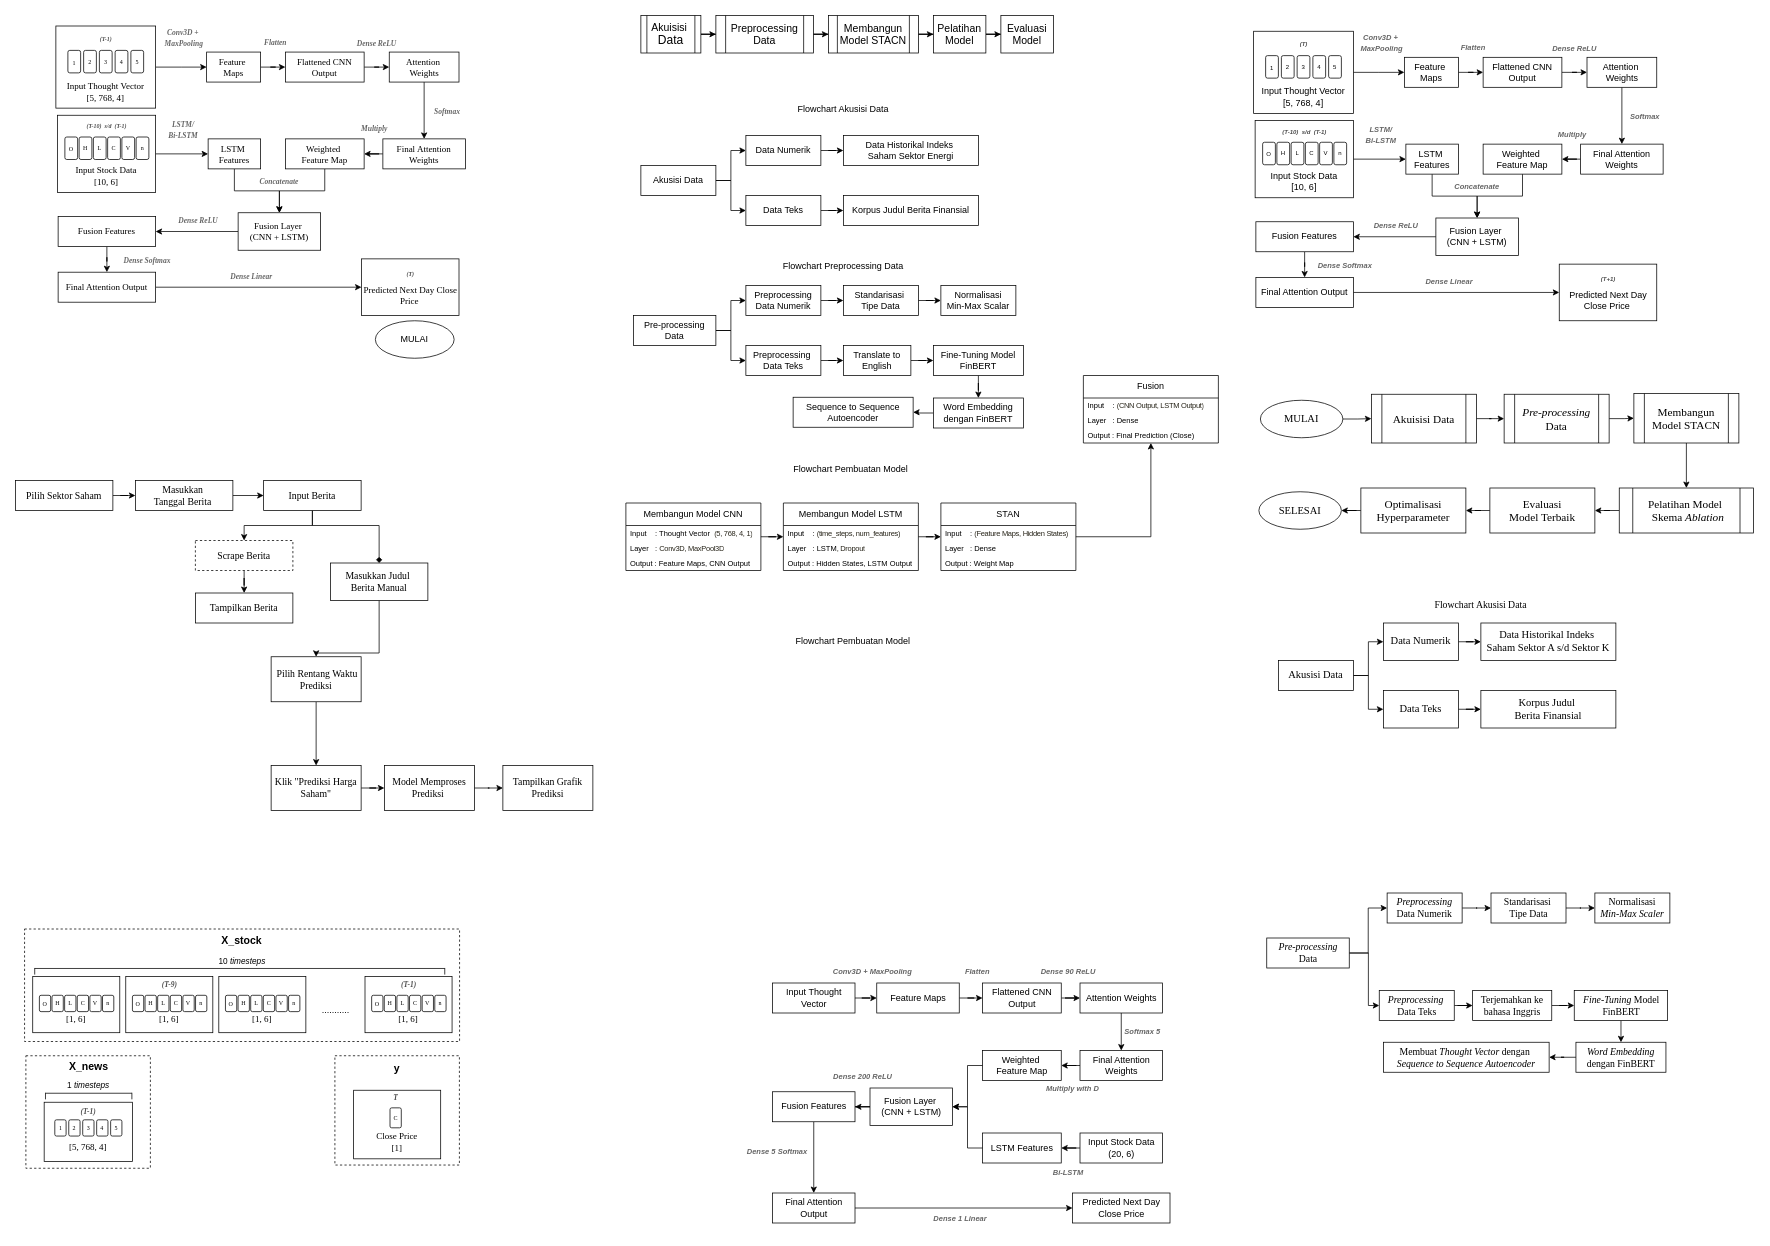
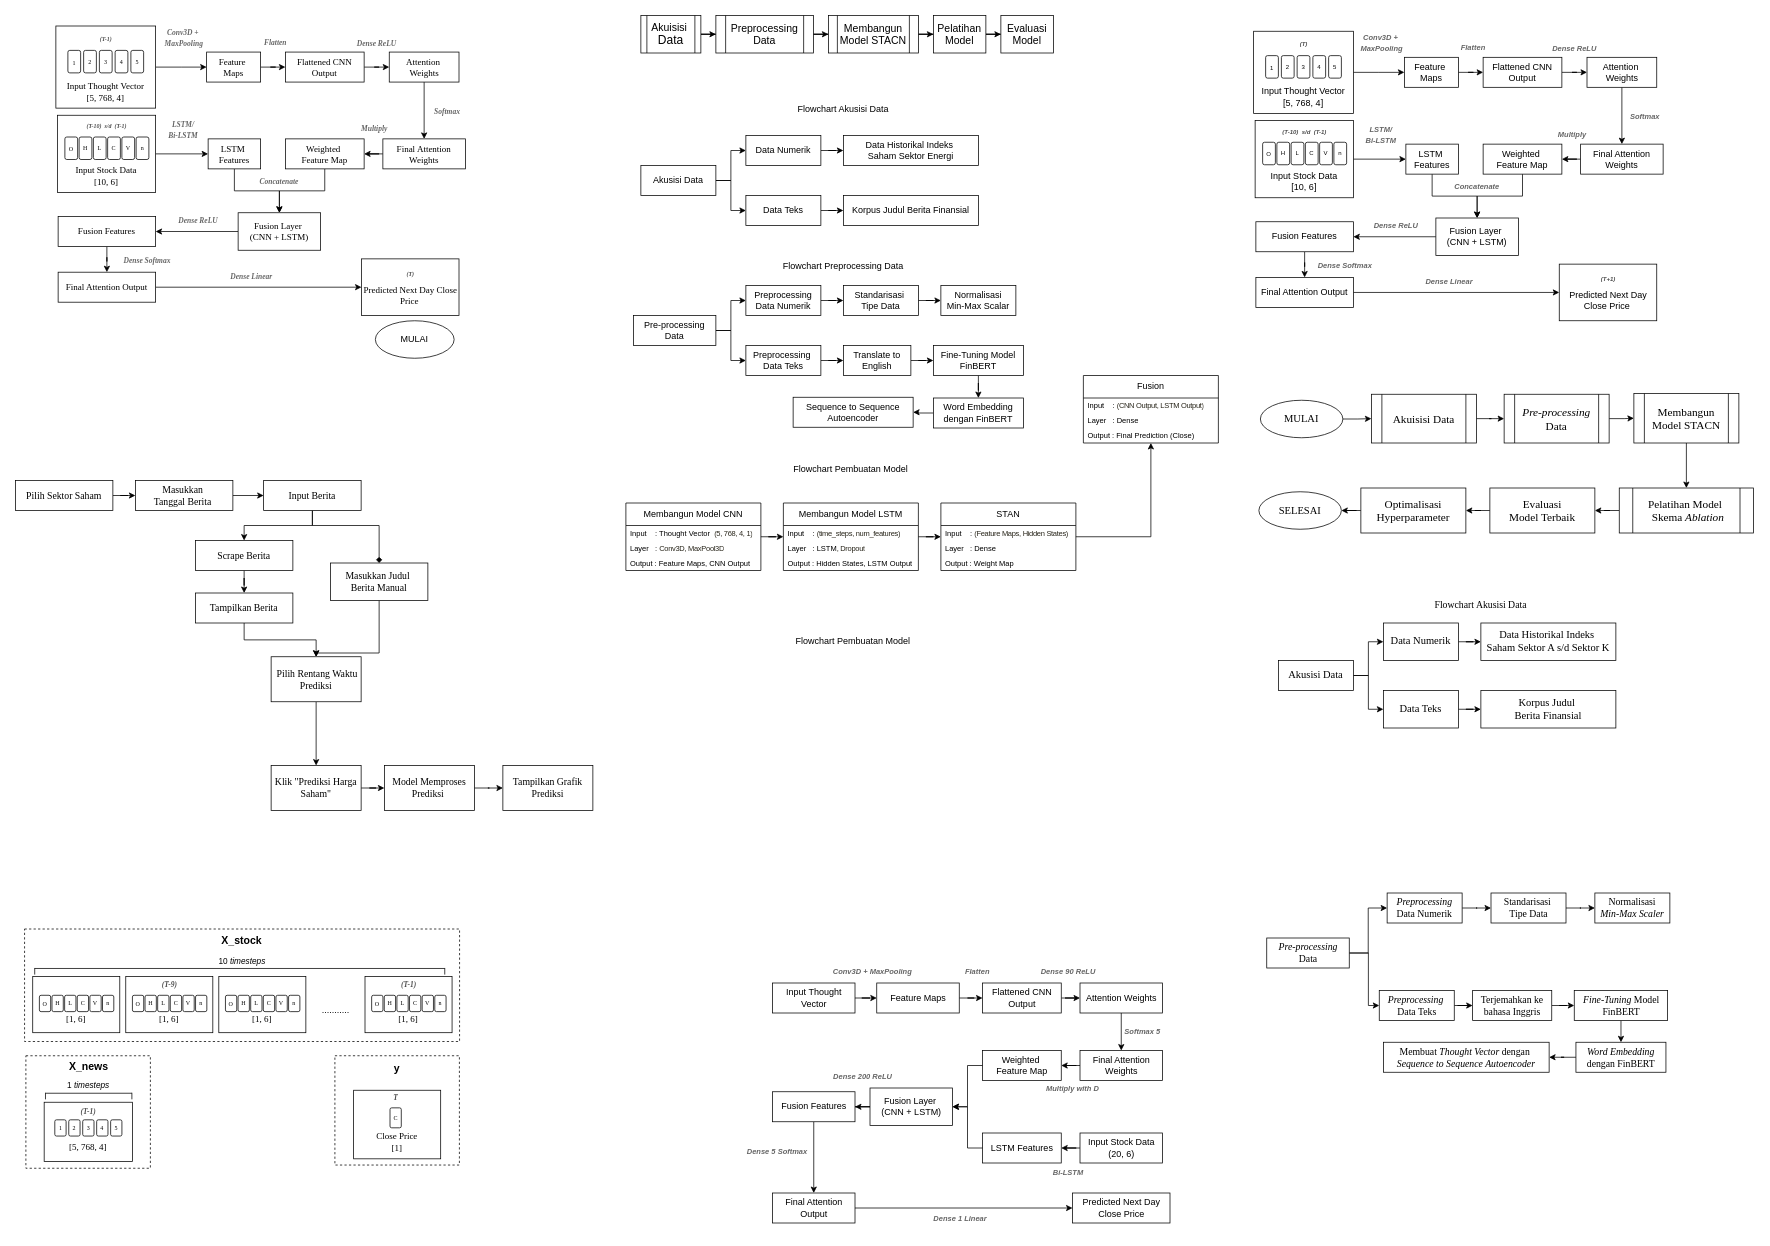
- <mxCell id="241" value="Scrape Berita" style="rounded=0;whiteSpace=wrap;html=1;fontFamily=Times New Roman;fontSize=13;dashed=1;" parent="1" vertex="1"><mxGeometry x="260" y="720" width="130" height="40" as="geometry" /></mxCell>
+ <mxCell id="241" value="Scrape Berita" style="rounded=0;whiteSpace=wrap;html=1;fontFamily=Times New Roman;fontSize=13;" parent="1" vertex="1"><mxGeometry x="260" y="720" width="130" height="40" as="geometry" /></mxCell>
+ <mxCell id="247" value="" style="edgeStyle=orthogonalEdgeStyle;rounded=0;orthogonalLoop=1;jettySize=auto;html=1;fontSize=13;" parent="1" source="248" target="250" edge="1"><mxGeometry relative="1" as="geometry" /></mxCell>
